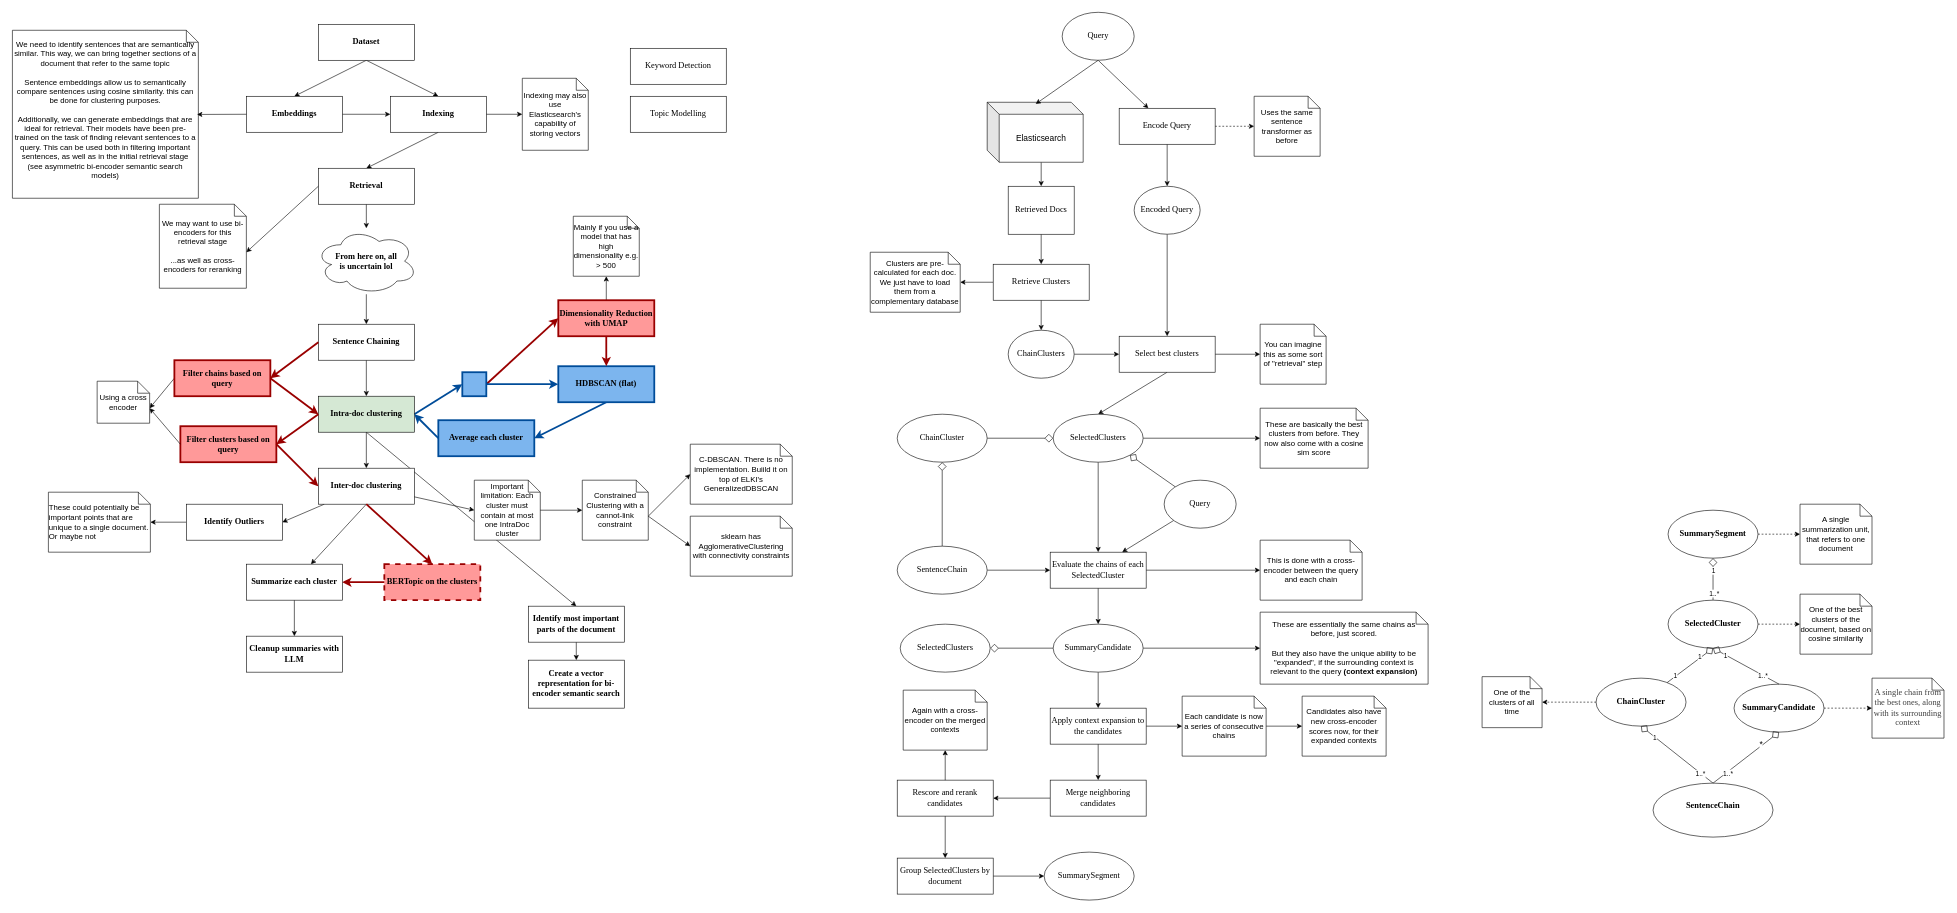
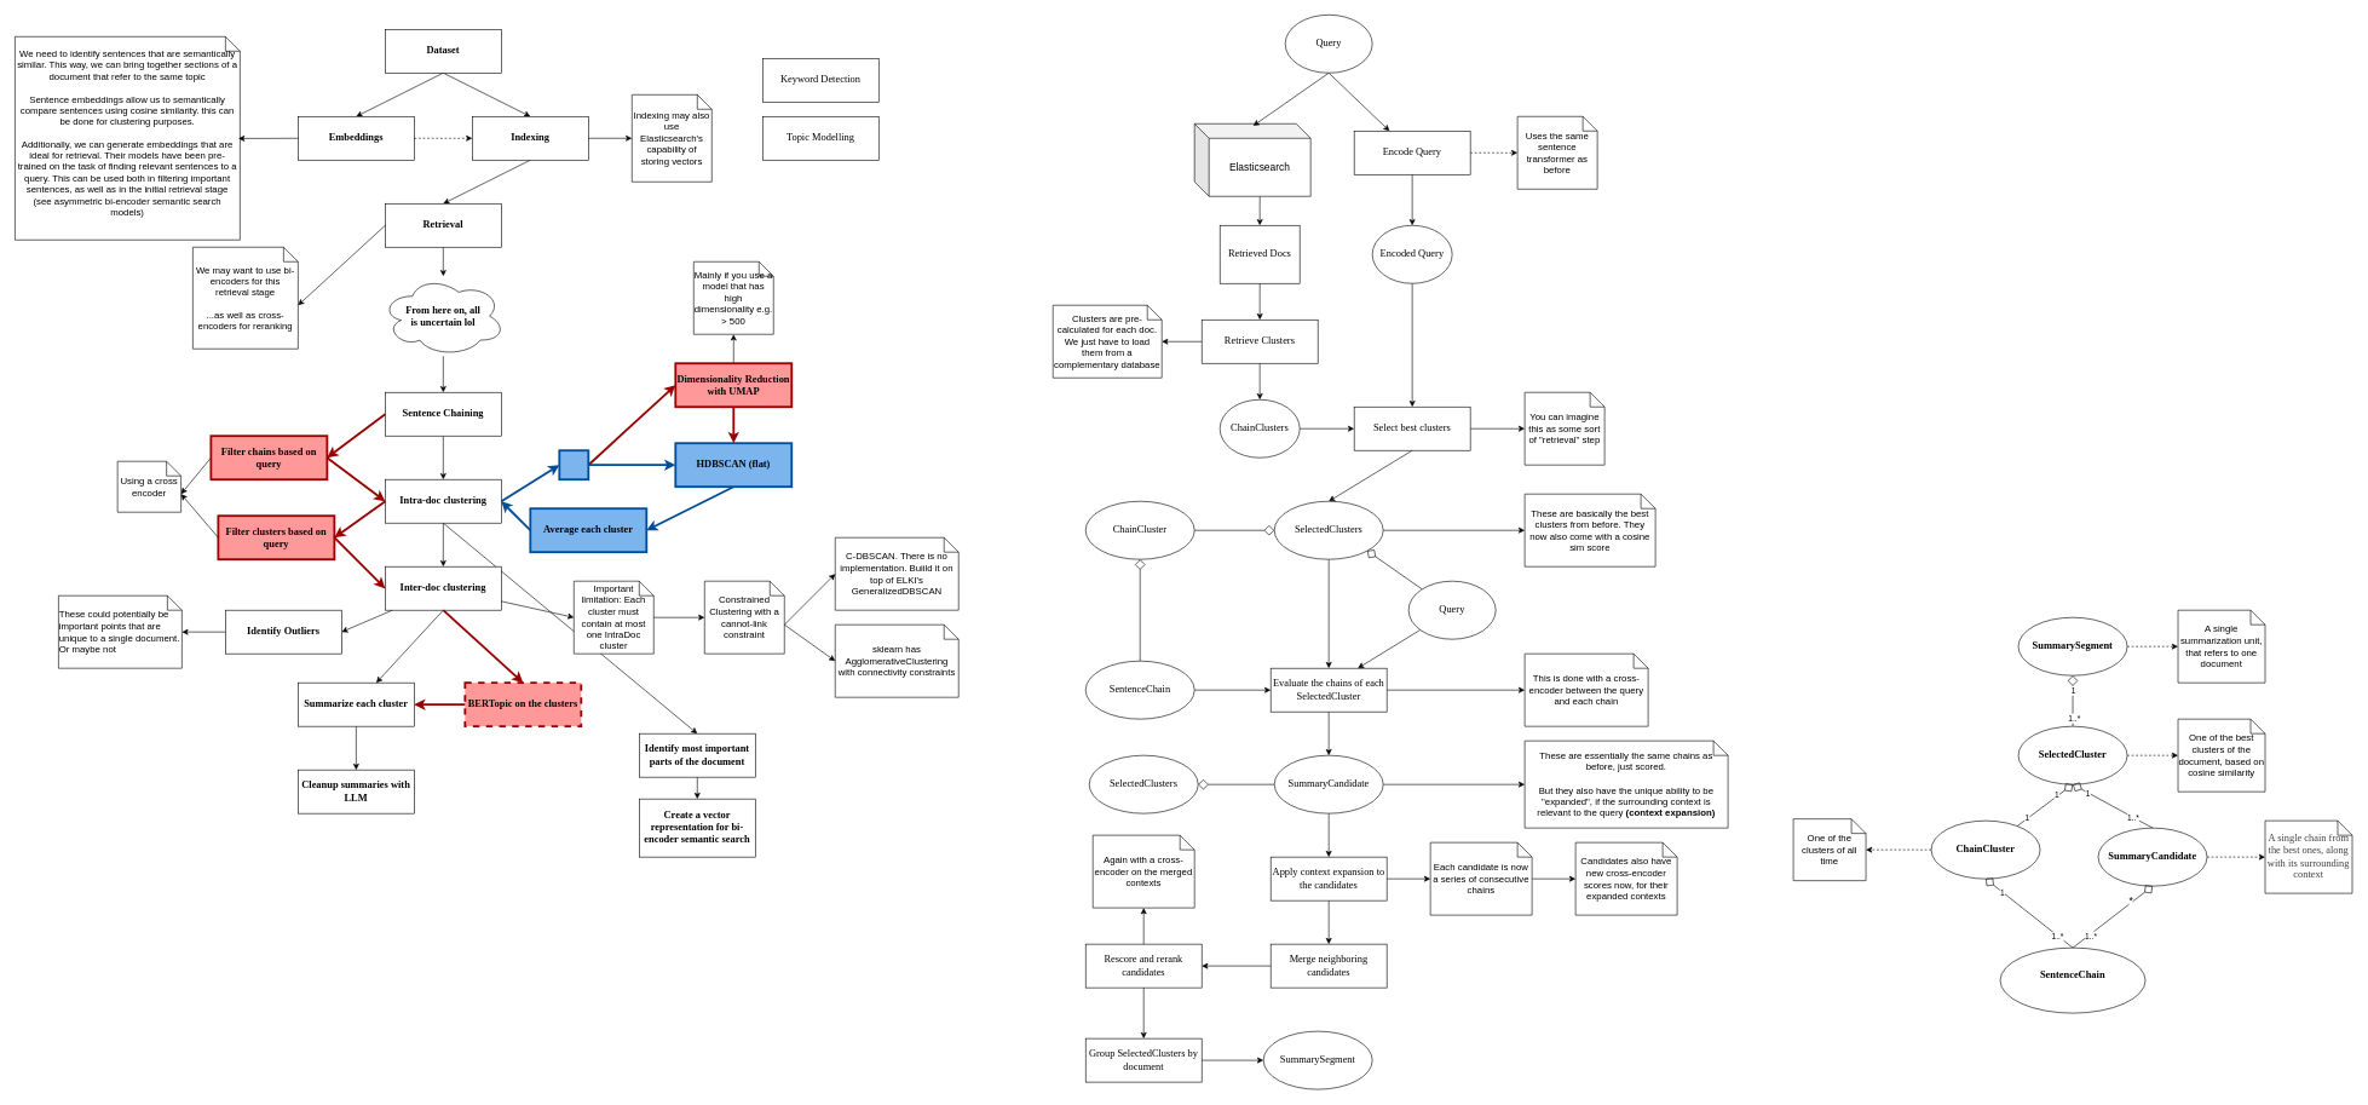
- <mxCell id="2" style="edgeStyle=none;html=1;exitX=1;exitY=0.5;exitDx=0;exitDy=0;dashed=0;entryX=0;entryY=0.5;entryDx=0;entryDy=0;fontStyle=1;" parent="1" source="6" target="9" edge="1"><mxGeometry relative="1" as="geometry"><mxPoint x="440" y="-45" as="sourcePoint" /><mxPoint x="610" y="230" as="targetPoint" /></mxGeometry></mxCell>
+ <mxCell id="2" style="edgeStyle=none;html=1;exitX=1;exitY=0.5;exitDx=0;exitDy=0;dashed=1;entryX=0;entryY=0.5;entryDx=0;entryDy=0;fontStyle=1" parent="1" source="6" target="9" edge="1"><mxGeometry relative="1" as="geometry"><mxPoint x="440" y="-45" as="sourcePoint" /><mxPoint x="610" y="230" as="targetPoint" /></mxGeometry></mxCell>
- <mxCell id="24" value="&lt;font face=&quot;Verdana&quot;&gt;&lt;span style=&quot;font-size: 14px;&quot;&gt;Intra-doc clustering&lt;/span&gt;&lt;/font&gt;" style="rounded=0;whiteSpace=wrap;html=1;fontStyle=1;fillColor=#d5e8d4;" parent="1" vertex="1"><mxGeometry x="530" y="660" width="160" height="60" as="geometry" /></mxCell>
+ <mxCell id="24" value="&lt;font face=&quot;Verdana&quot;&gt;&lt;span style=&quot;font-size: 14px;&quot;&gt;Intra-doc clustering&lt;/span&gt;&lt;/font&gt;" style="rounded=0;whiteSpace=wrap;html=1;fontStyle=1" parent="1" vertex="1"><mxGeometry x="530" y="660" width="160" height="60" as="geometry" /></mxCell>
